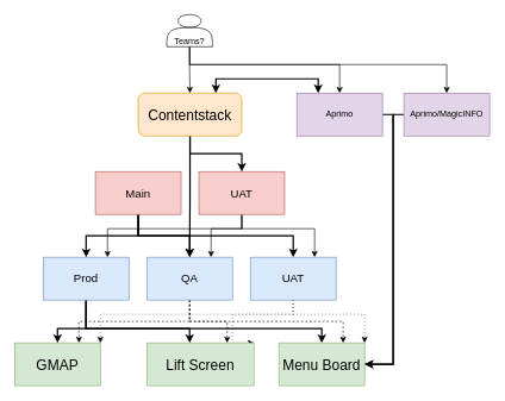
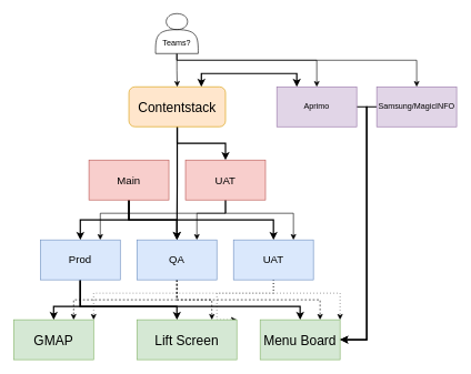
- <mxCell id="36" value="&lt;br&gt;&lt;br&gt;Teams?" style="shape=actor;whiteSpace=wrap;html=1;" vertex="1" parent="1"><mxGeometry x="233" y="20" width="64" height="45" as="geometry" /></mxCell>
+ <mxCell id="36" value="&lt;br&gt;&lt;br&gt;Teams?" style="shape=actor;whiteSpace=wrap;html=1;" vertex="1" parent="1"><mxGeometry x="233" y="20" width="64" height="60" as="geometry" /></mxCell>
- <mxCell id="32" value="Aprimo/MagicINFO" style="rounded=0;whiteSpace=wrap;html=1;fillColor=#e1d5e7;strokeColor=#9673a6;" vertex="1" parent="1"><mxGeometry x="565" y="130" width="120" height="60" as="geometry" /></mxCell>
+ <mxCell id="32" value="Samsung/MagicINFO" style="rounded=0;whiteSpace=wrap;html=1;fillColor=#e1d5e7;strokeColor=#9673a6;" vertex="1" parent="1"><mxGeometry x="565" y="130" width="120" height="60" as="geometry" /></mxCell>
